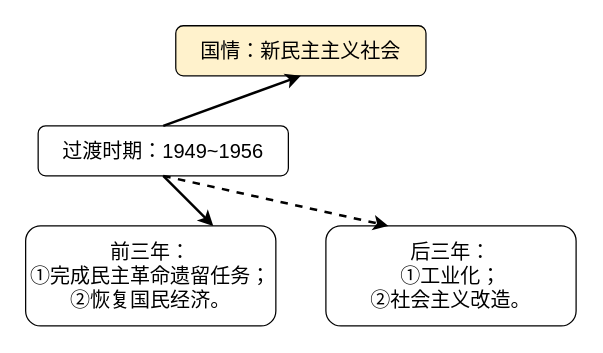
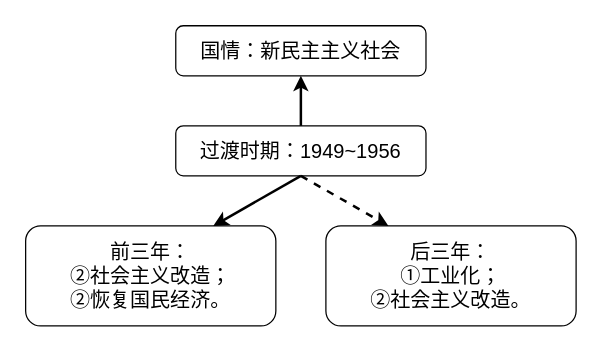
- <mxCell id="2" value="&lt;font style=&quot;font-size: 16px;&quot;&gt;国情：新民主主义社会&lt;/font&gt;" style="rounded=1;whiteSpace=wrap;html=1;fillColor=#fff2cc;" vertex="1" parent="1"><mxGeometry x="140" y="20" width="200" height="40" as="geometry" /></mxCell>
+ <mxCell id="2" value="&lt;font style=&quot;font-size: 16px;&quot;&gt;国情：新民主主义社会&lt;/font&gt;" style="rounded=1;whiteSpace=wrap;html=1;" vertex="1" parent="1"><mxGeometry x="140" y="20" width="200" height="40" as="geometry" /></mxCell>
- <mxCell id="3" value="&lt;font style=&quot;font-size: 16px;&quot;&gt;过渡时期：1949~1956&lt;/font&gt;" style="rounded=1;whiteSpace=wrap;html=1;" vertex="1" parent="1"><mxGeometry x="30" y="100" width="200" height="40" as="geometry" /></mxCell>
+ <mxCell id="3" value="&lt;font style=&quot;font-size: 16px;&quot;&gt;过渡时期：1949~1956&lt;/font&gt;" style="rounded=1;whiteSpace=wrap;html=1;" vertex="1" parent="1"><mxGeometry x="140" y="100" width="200" height="40" as="geometry" /></mxCell>
- <mxCell id="4" value="前三年：&lt;br&gt;①完成民主革命遗留任务；&lt;br&gt;②恢复国民经济。" style="rounded=1;whiteSpace=wrap;html=1;fontSize=16;" vertex="1" parent="1"><mxGeometry x="20" y="180" width="200" height="80" as="geometry" /></mxCell>
+ <mxCell id="4" value="前三年：&lt;br&gt;②社会主义改造；&lt;br&gt;②恢复国民经济。" style="rounded=1;whiteSpace=wrap;html=1;fontSize=16;" vertex="1" parent="1"><mxGeometry x="20" y="180" width="200" height="80" as="geometry" /></mxCell>
